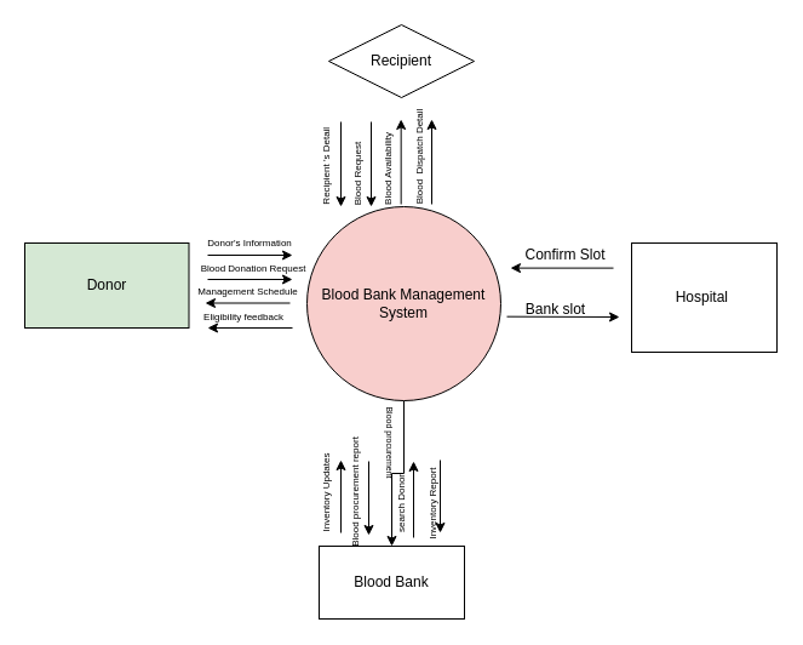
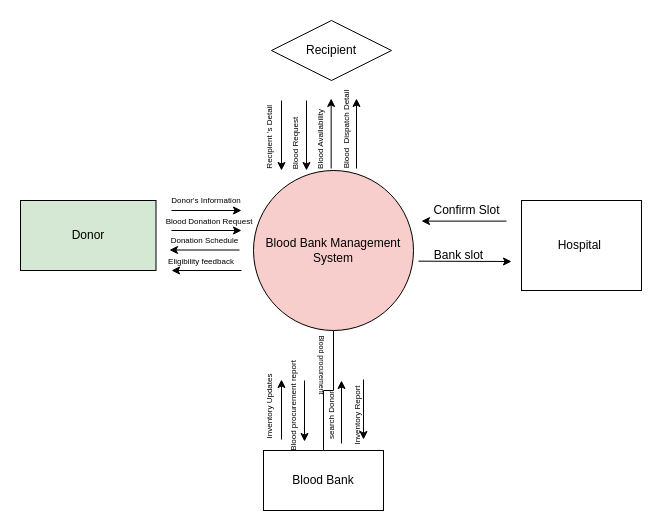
- <mxCell id="14" value="Management Schedule" style="text;html=1;strokeColor=none;fillColor=none;align=center;verticalAlign=middle;whiteSpace=wrap;rounded=0;fontSize=8;" parent="1" vertex="1"><mxGeometry x="146" y="225" width="117" height="30" as="geometry" /></mxCell>
+ <mxCell id="14" value="Donation Schedule" style="text;html=1;strokeColor=none;fillColor=none;align=center;verticalAlign=middle;whiteSpace=wrap;rounded=0;fontSize=8;" parent="1" vertex="1"><mxGeometry x="146" y="225" width="117" height="30" as="geometry" /></mxCell>
- <mxCell id="2" style="edgeStyle=orthogonalEdgeStyle;rounded=0;orthogonalLoop=1;jettySize=auto;html=1;exitX=0.5;exitY=1;exitDx=0;exitDy=0;" parent="1" source="3" target="7" edge="1"><mxGeometry relative="1" as="geometry" /></mxCell>
+ <mxCell id="2" style="edgeStyle=orthogonalEdgeStyle;rounded=0;orthogonalLoop=1;jettySize=auto;html=1;exitX=0.5;exitY=1;exitDx=0;exitDy=0;endArrow=none;" parent="1" source="3" target="7" edge="1"><mxGeometry relative="1" as="geometry" /></mxCell>
